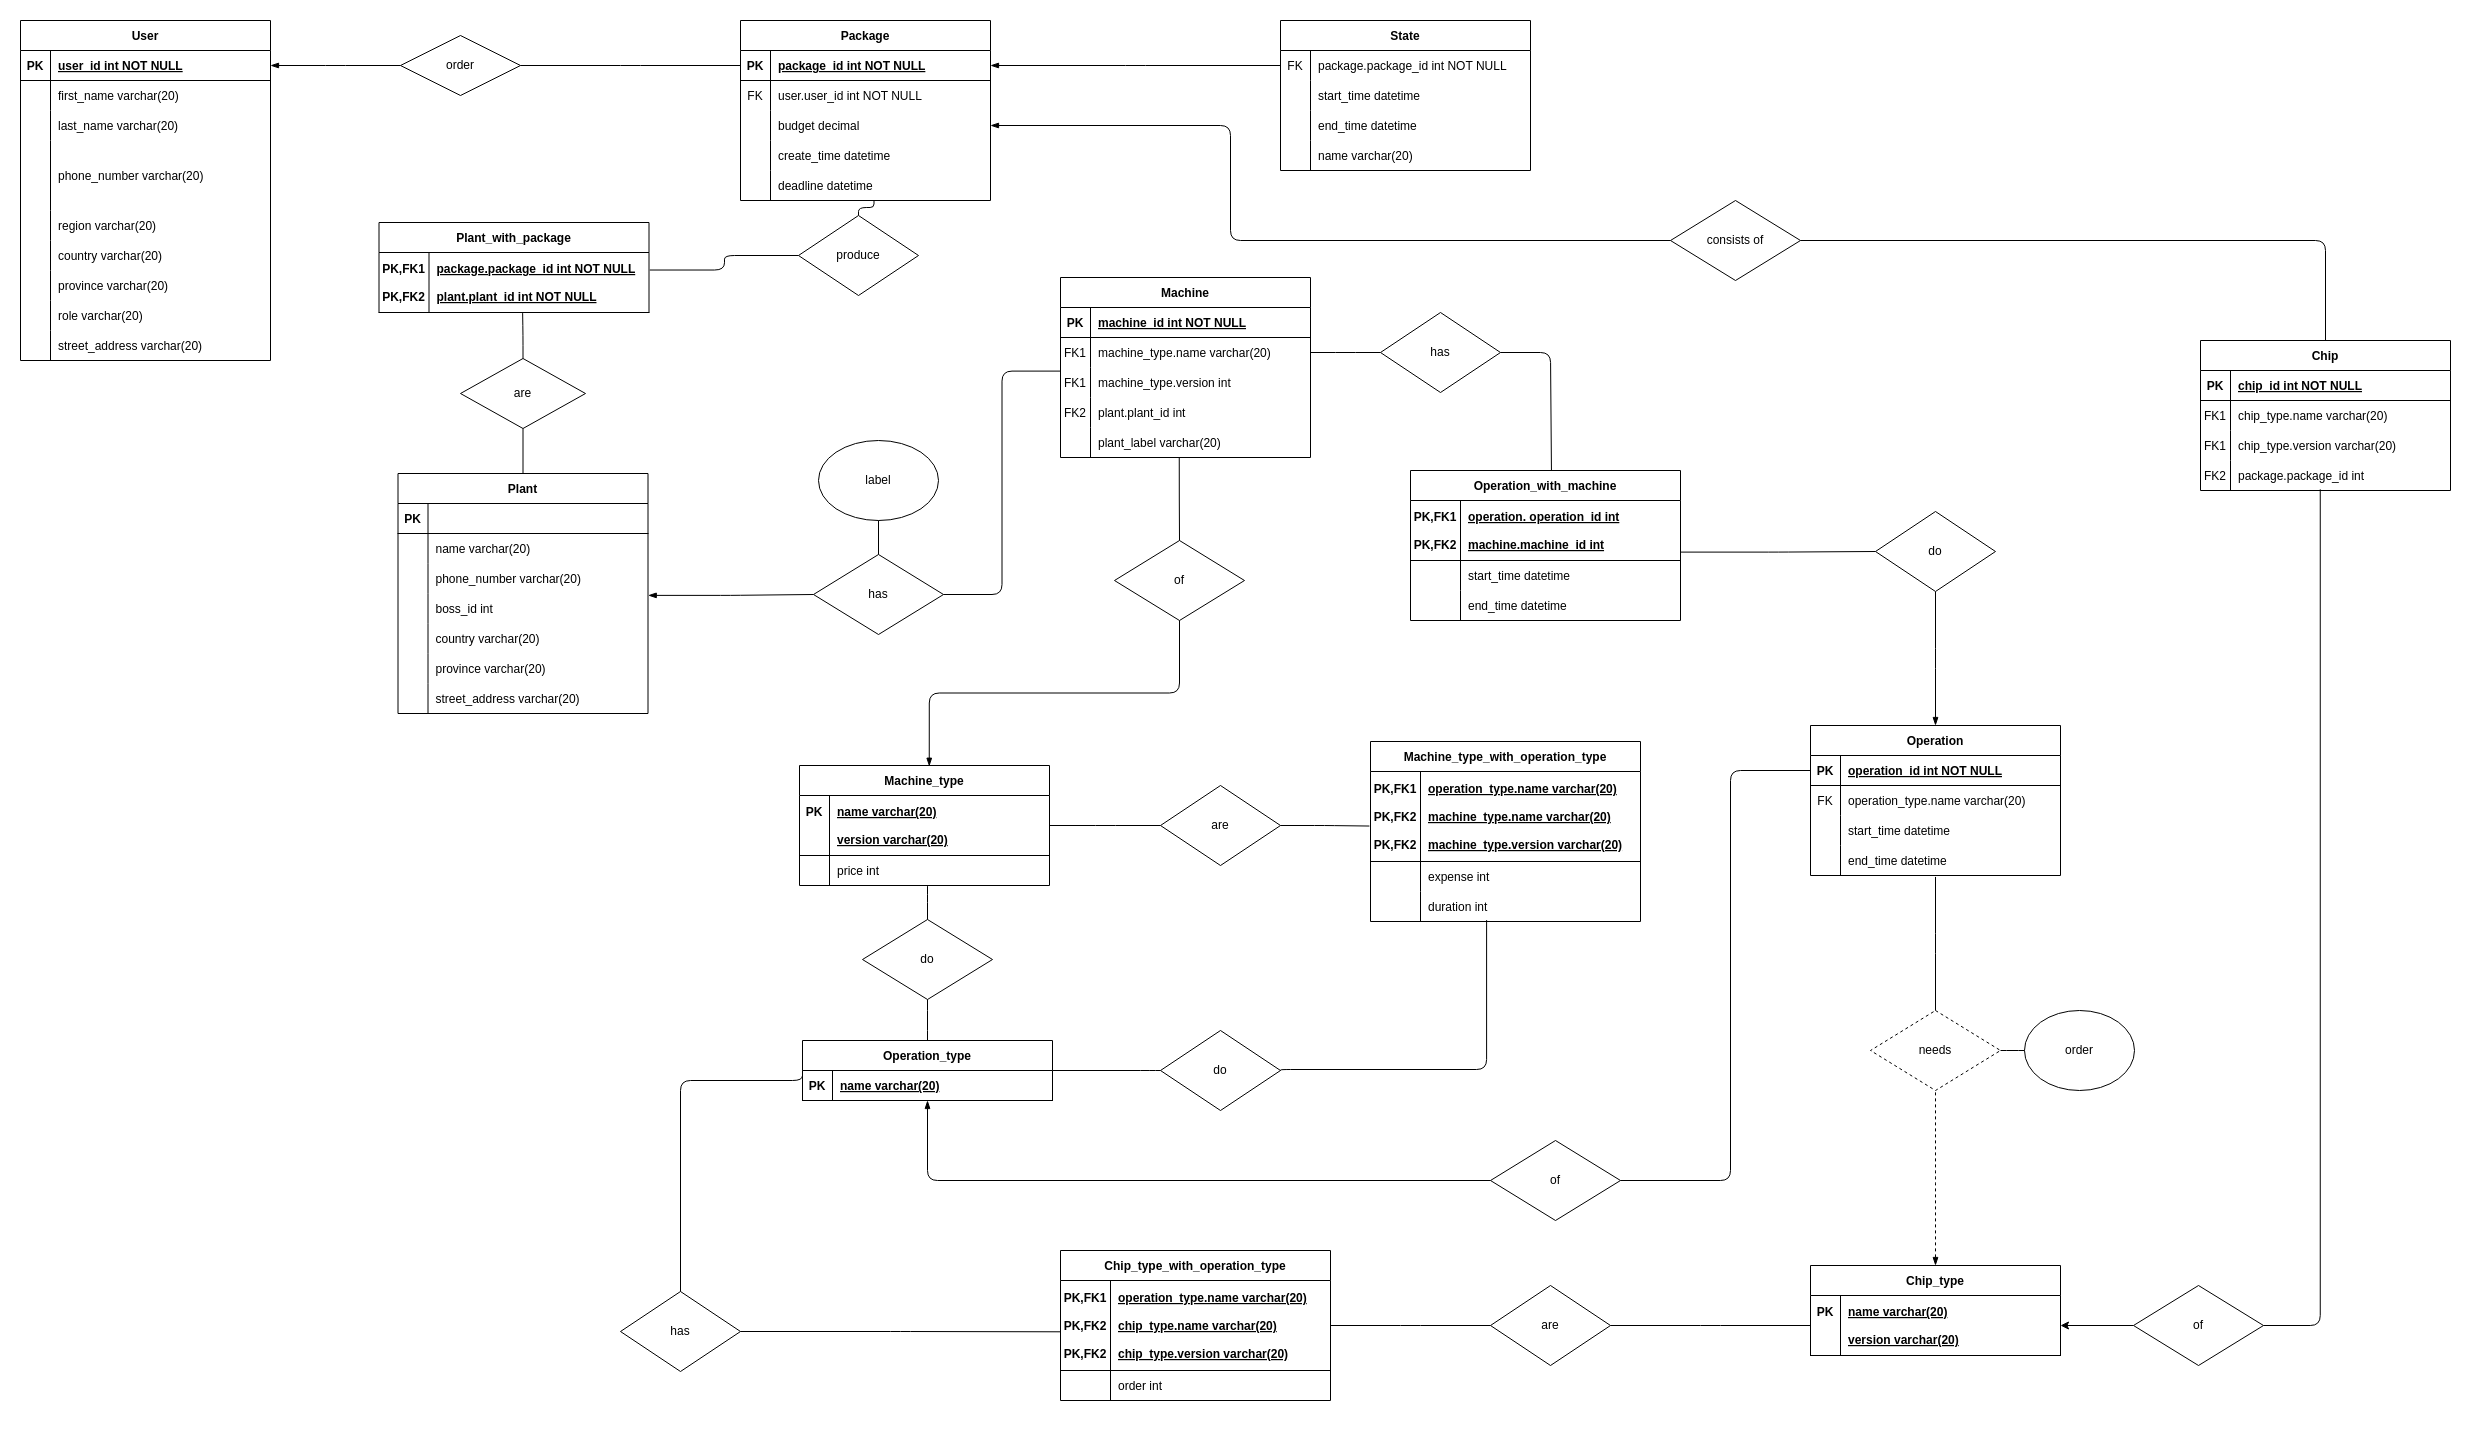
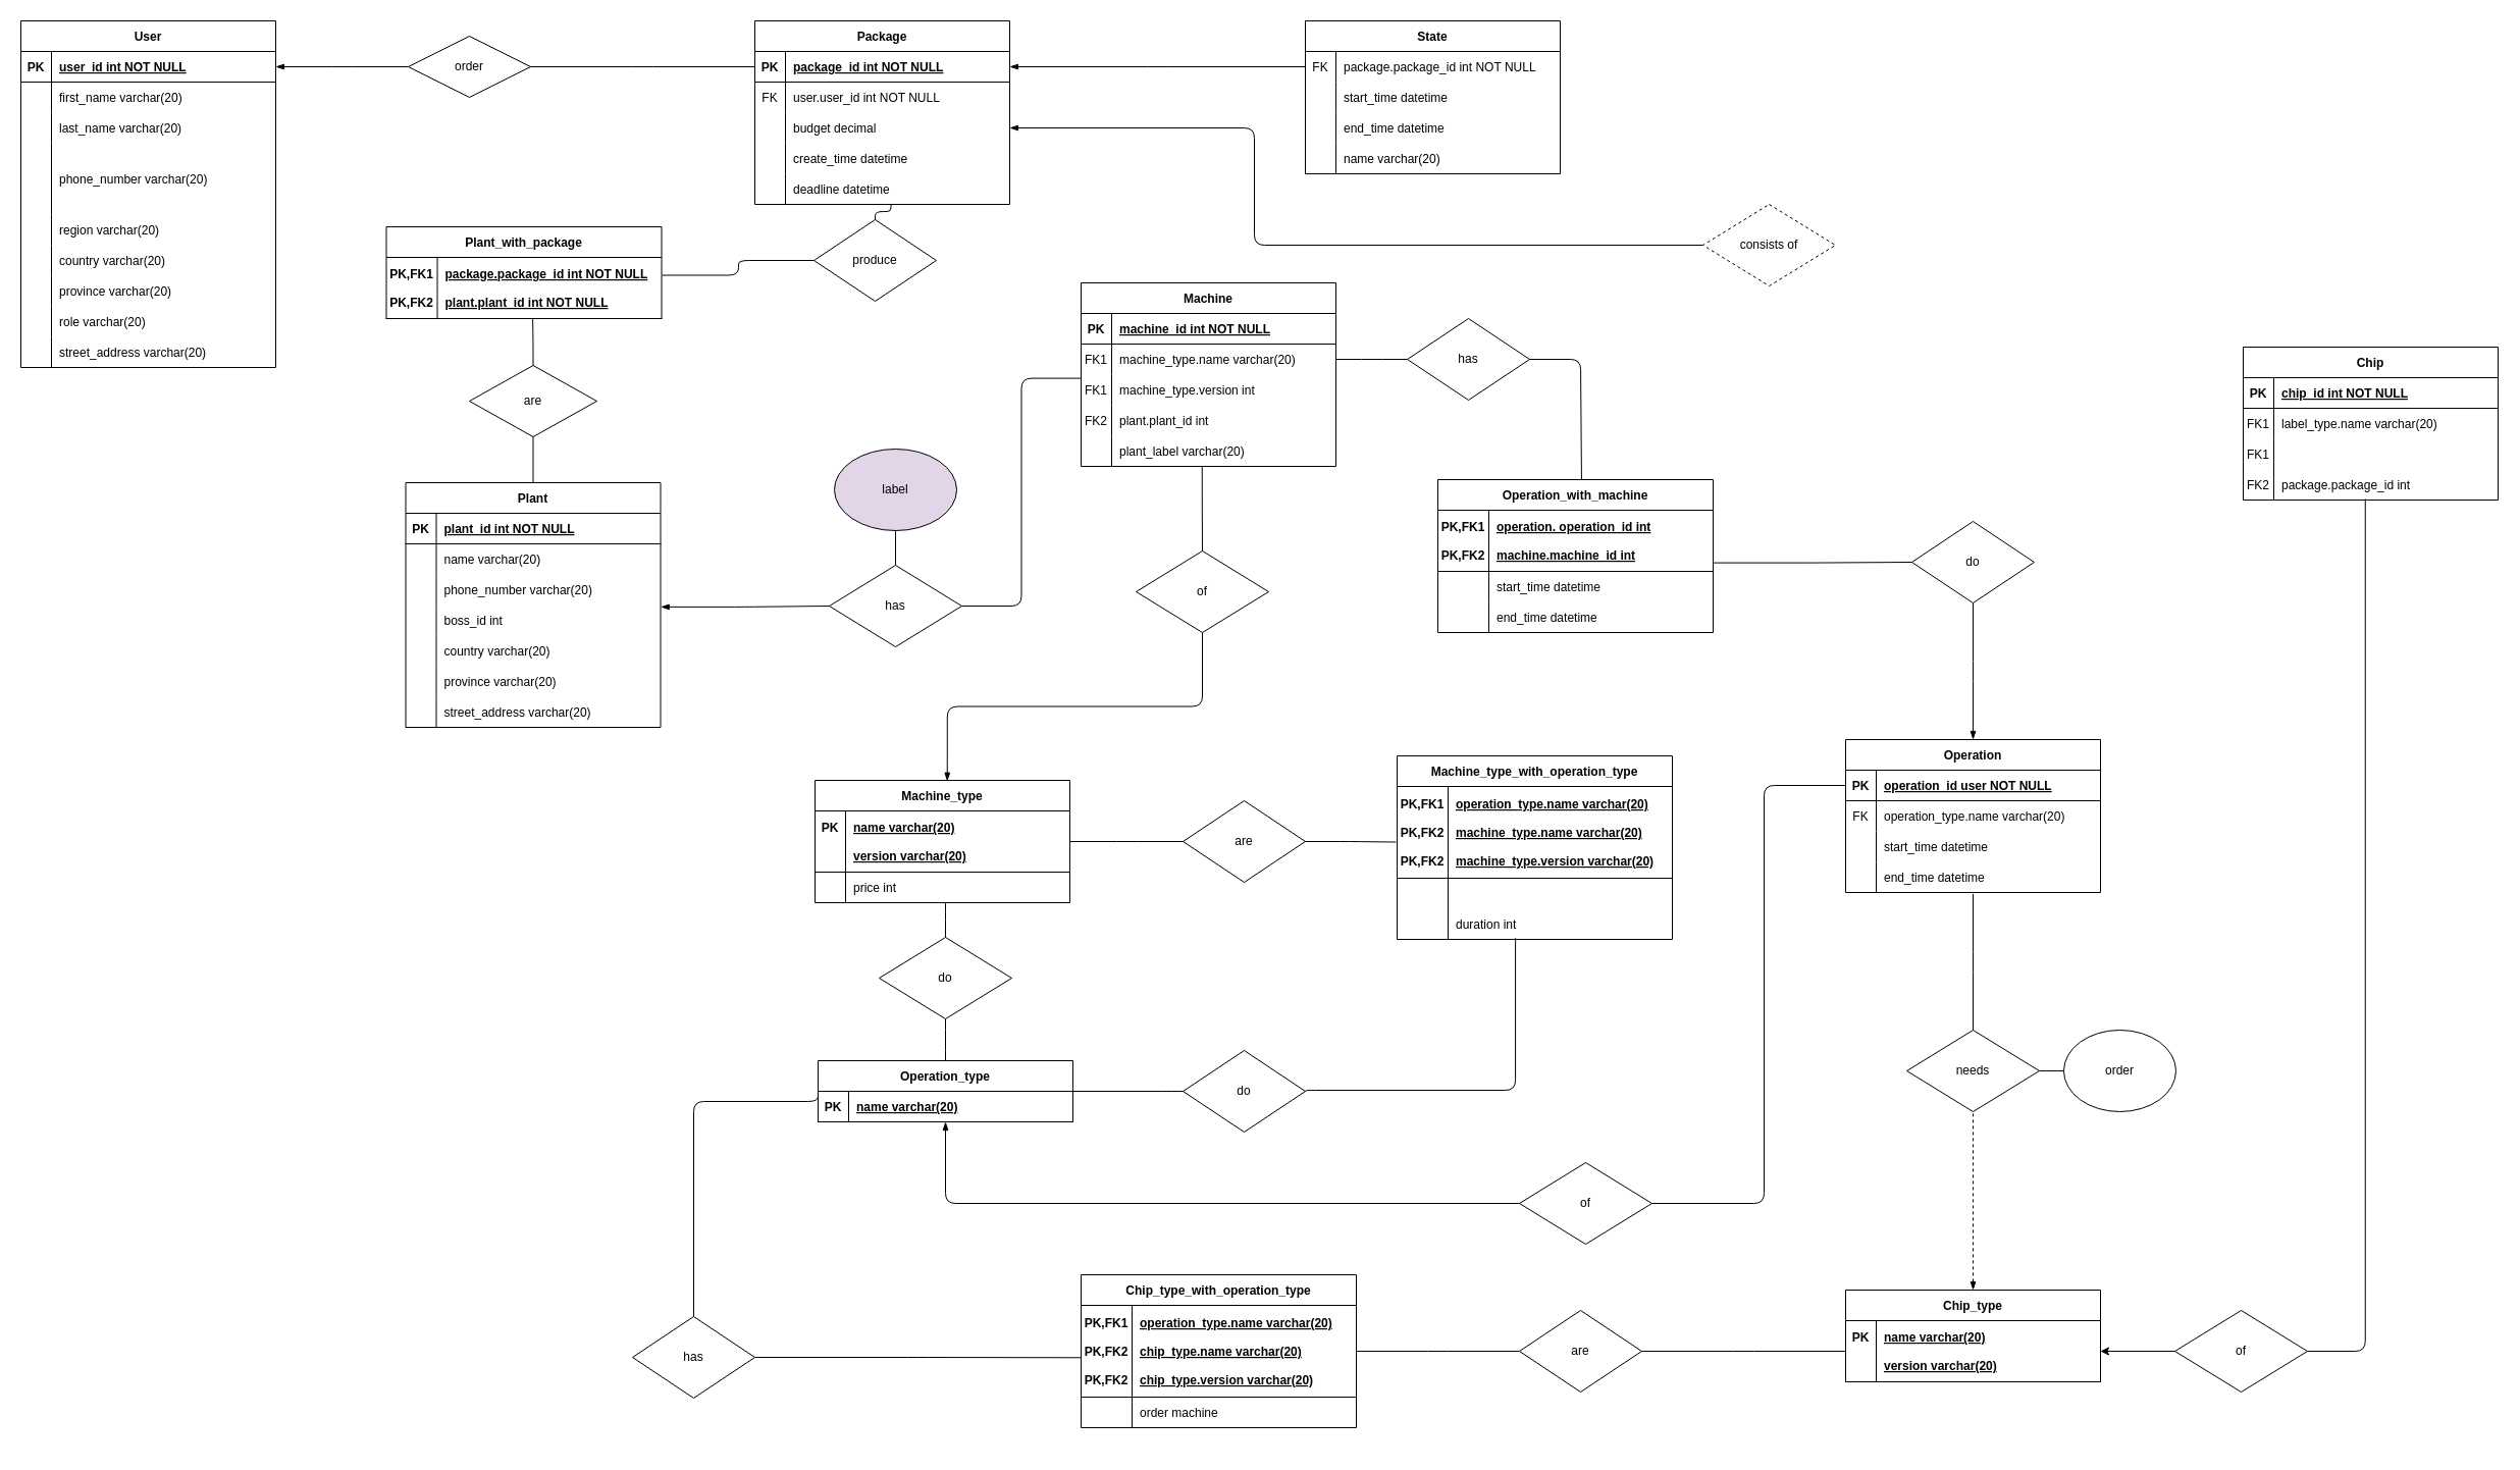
- <mxCell id="199" value="consists of" style="rhombus;whiteSpace=wrap;html=1;" parent="1" vertex="1"><mxGeometry x="1670" y="200" width="130" height="80" as="geometry" /></mxCell>
+ <mxCell id="199" value="consists of" style="rhombus;whiteSpace=wrap;html=1;dashed=1;" parent="1" vertex="1"><mxGeometry x="1670" y="200" width="130" height="80" as="geometry" /></mxCell>
- <mxCell id="201" value="" style="edgeStyle=elbowEdgeStyle;orthogonalLoop=1;jettySize=auto;html=1;rounded=1;startArrow=none;startFill=0;endArrow=none;endFill=0;elbow=vertical;entryX=0.5;entryY=0;entryDx=0;entryDy=0;exitX=1;exitY=0.5;exitDx=0;exitDy=0;" parent="1" source="199" target="113" edge="1"><mxGeometry width="80" relative="1" as="geometry"><mxPoint x="1580" y="250" as="sourcePoint" /><mxPoint x="1920" y="290" as="targetPoint" /><Array as="points"><mxPoint x="1710" y="240" /></Array></mxGeometry></mxCell>
- <mxCell id="119" value="chip_type.name varchar(20)" style="shape=partialRectangle;overflow=hidden;connectable=0;fillColor=none;top=0;left=0;bottom=0;right=0;align=left;spacingLeft=6;" parent="117" vertex="1"><mxGeometry x="30" width="220" height="30" as="geometry"><mxRectangle width="220" height="30" as="alternateBounds" /></mxGeometry></mxCell>
+ <mxCell id="119" value="label_type.name varchar(20)" style="shape=partialRectangle;overflow=hidden;connectable=0;fillColor=none;top=0;left=0;bottom=0;right=0;align=left;spacingLeft=6;" parent="117" vertex="1"><mxGeometry x="30" width="220" height="30" as="geometry"><mxRectangle width="220" height="30" as="alternateBounds" /></mxGeometry></mxCell>
- <mxCell id="122" value="chip_type.version varchar(20)" style="shape=partialRectangle;overflow=hidden;connectable=0;fillColor=none;top=0;left=0;bottom=0;right=0;align=left;spacingLeft=6;" parent="120" vertex="1"><mxGeometry x="30" width="220" height="30" as="geometry"><mxRectangle width="220" height="30" as="alternateBounds" /></mxGeometry></mxCell>
- <mxCell id="182" value="label" style="ellipse;whiteSpace=wrap;html=1;" parent="1" vertex="1"><mxGeometry x="818" y="440" width="120" height="80" as="geometry" /></mxCell>
+ <mxCell id="182" value="label" style="ellipse;whiteSpace=wrap;html=1;fillColor=#e1d5e7;" parent="1" vertex="1"><mxGeometry x="818" y="440" width="120" height="80" as="geometry" /></mxCell>
+ <mxCell id="67" value="plant_id int NOT NULL " style="shape=partialRectangle;overflow=hidden;connectable=0;fillColor=none;top=0;left=0;bottom=0;right=0;align=left;spacingLeft=6;fontStyle=5;" parent="65" vertex="1"><mxGeometry x="30" width="220" height="30" as="geometry"><mxRectangle width="220" height="30" as="alternateBounds" /></mxGeometry></mxCell>
- <mxCell id="139" value="operation_id int NOT NULL " style="shape=partialRectangle;overflow=hidden;connectable=0;fillColor=none;top=0;left=0;bottom=0;right=0;align=left;spacingLeft=6;fontStyle=5;" parent="137" vertex="1"><mxGeometry x="30" width="220" height="30" as="geometry"><mxRectangle width="220" height="30" as="alternateBounds" /></mxGeometry></mxCell>
+ <mxCell id="139" value="operation_id user NOT NULL " style="shape=partialRectangle;overflow=hidden;connectable=0;fillColor=none;top=0;left=0;bottom=0;right=0;align=left;spacingLeft=6;fontStyle=5;" parent="137" vertex="1"><mxGeometry x="30" width="220" height="30" as="geometry"><mxRectangle width="220" height="30" as="alternateBounds" /></mxGeometry></mxCell>
- <mxCell id="132" value="expense int" style="shape=partialRectangle;overflow=hidden;connectable=0;fillColor=none;top=0;left=0;bottom=0;right=0;align=left;spacingLeft=6;" parent="130" vertex="1"><mxGeometry x="50" width="220" height="30" as="geometry"><mxRectangle width="220" height="30" as="alternateBounds" /></mxGeometry></mxCell>
- <mxCell id="191" value="needs" style="rhombus;whiteSpace=wrap;html=1;dashed=1;" parent="1" vertex="1"><mxGeometry x="1870" y="1010" width="130" height="80" as="geometry" /></mxCell>
+ <mxCell id="191" value="needs" style="rhombus;whiteSpace=wrap;html=1;" parent="1" vertex="1"><mxGeometry x="1870" y="1010" width="130" height="80" as="geometry" /></mxCell>
- <mxCell id="169" value="order int" style="shape=partialRectangle;overflow=hidden;connectable=0;fillColor=none;top=0;left=0;bottom=0;right=0;align=left;spacingLeft=6;" parent="167" vertex="1"><mxGeometry x="50" width="220" height="30" as="geometry"><mxRectangle width="220" height="30" as="alternateBounds" /></mxGeometry></mxCell>
+ <mxCell id="169" value="order machine" style="shape=partialRectangle;overflow=hidden;connectable=0;fillColor=none;top=0;left=0;bottom=0;right=0;align=left;spacingLeft=6;" parent="167" vertex="1"><mxGeometry x="50" width="220" height="30" as="geometry"><mxRectangle width="220" height="30" as="alternateBounds" /></mxGeometry></mxCell>
